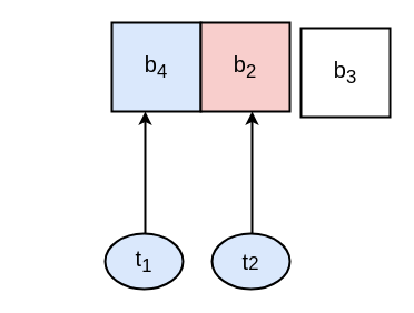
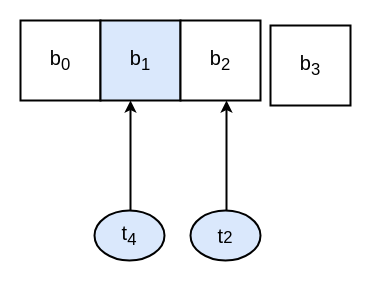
+ <mxCell id="2" value="&lt;font style=&quot;font-size: 20px&quot;&gt;b&lt;sub&gt;0&lt;/sub&gt;&lt;/font&gt;" style="whiteSpace=wrap;html=1;aspect=fixed;strokeWidth=2;" vertex="1" parent="1"><mxGeometry x="20" y="20" width="80" height="80" as="geometry" /></mxCell>
- <mxCell id="3" value="&lt;font style=&quot;font-size: 20px&quot;&gt;b&lt;sub&gt;4&lt;/sub&gt;&lt;/font&gt;" style="whiteSpace=wrap;html=1;aspect=fixed;strokeWidth=2;fillColor=#DAE8FC;" vertex="1" parent="1"><mxGeometry x="100" y="20" width="80" height="80" as="geometry" /></mxCell>
+ <mxCell id="3" value="&lt;font style=&quot;font-size: 20px&quot;&gt;b&lt;sub&gt;1&lt;/sub&gt;&lt;/font&gt;" style="whiteSpace=wrap;html=1;aspect=fixed;strokeWidth=2;fillColor=#DAE8FC;" vertex="1" parent="1"><mxGeometry x="100" y="20" width="80" height="80" as="geometry" /></mxCell>
- <mxCell id="4" value="&lt;font style=&quot;font-size: 20px&quot;&gt;b&lt;sub&gt;2&lt;/sub&gt;&lt;/font&gt;" style="whiteSpace=wrap;html=1;aspect=fixed;strokeWidth=2;fillColor=#f8cecc;" vertex="1" parent="1"><mxGeometry x="180" y="20" width="80" height="80" as="geometry" /></mxCell>
+ <mxCell id="4" value="&lt;font style=&quot;font-size: 20px&quot;&gt;b&lt;sub&gt;2&lt;/sub&gt;&lt;/font&gt;" style="whiteSpace=wrap;html=1;aspect=fixed;strokeWidth=2;" vertex="1" parent="1"><mxGeometry x="180" y="20" width="80" height="80" as="geometry" /></mxCell>
- <mxCell id="7" value="&lt;font style=&quot;font-size: 20px&quot;&gt;t&lt;sub&gt;1&lt;/sub&gt;&lt;/font&gt;" style="ellipse;whiteSpace=wrap;html=1;strokeWidth=2;fillColor=#dae8fc;" vertex="1" parent="1"><mxGeometry x="94" y="210" width="70" height="50" as="geometry" /></mxCell>
+ <mxCell id="7" value="&lt;font style=&quot;font-size: 20px&quot;&gt;t&lt;sub&gt;4&lt;/sub&gt;&lt;/font&gt;" style="ellipse;whiteSpace=wrap;html=1;strokeWidth=2;fillColor=#dae8fc;" vertex="1" parent="1"><mxGeometry x="94" y="210" width="70" height="50" as="geometry" /></mxCell>
